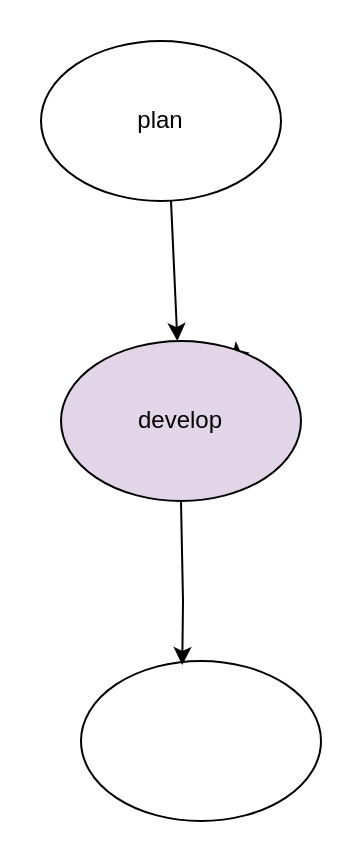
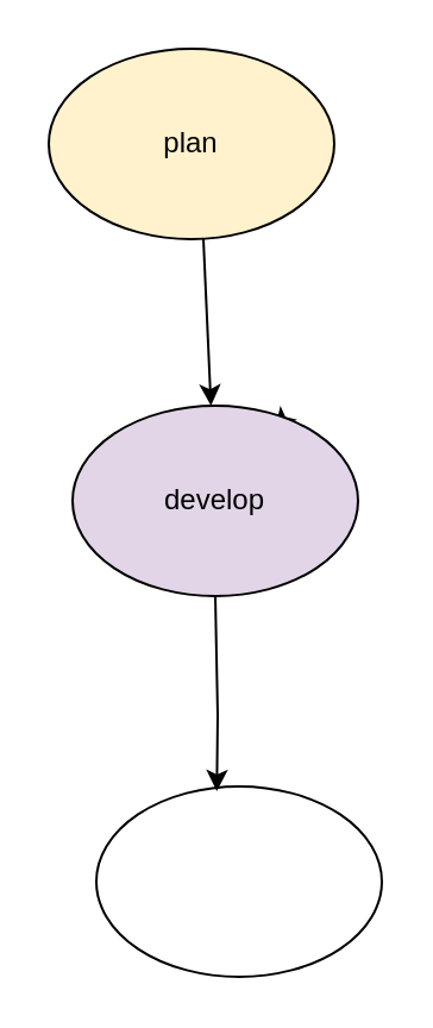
- <mxCell id="2" value="plan" style="ellipse;whiteSpace=wrap;html=1;" vertex="1" parent="1"><mxGeometry x="20" y="20" width="120" height="80" as="geometry" /></mxCell>
+ <mxCell id="2" value="plan" style="ellipse;whiteSpace=wrap;html=1;fillColor=#fff2cc;" vertex="1" parent="1"><mxGeometry x="20" y="20" width="120" height="80" as="geometry" /></mxCell>
